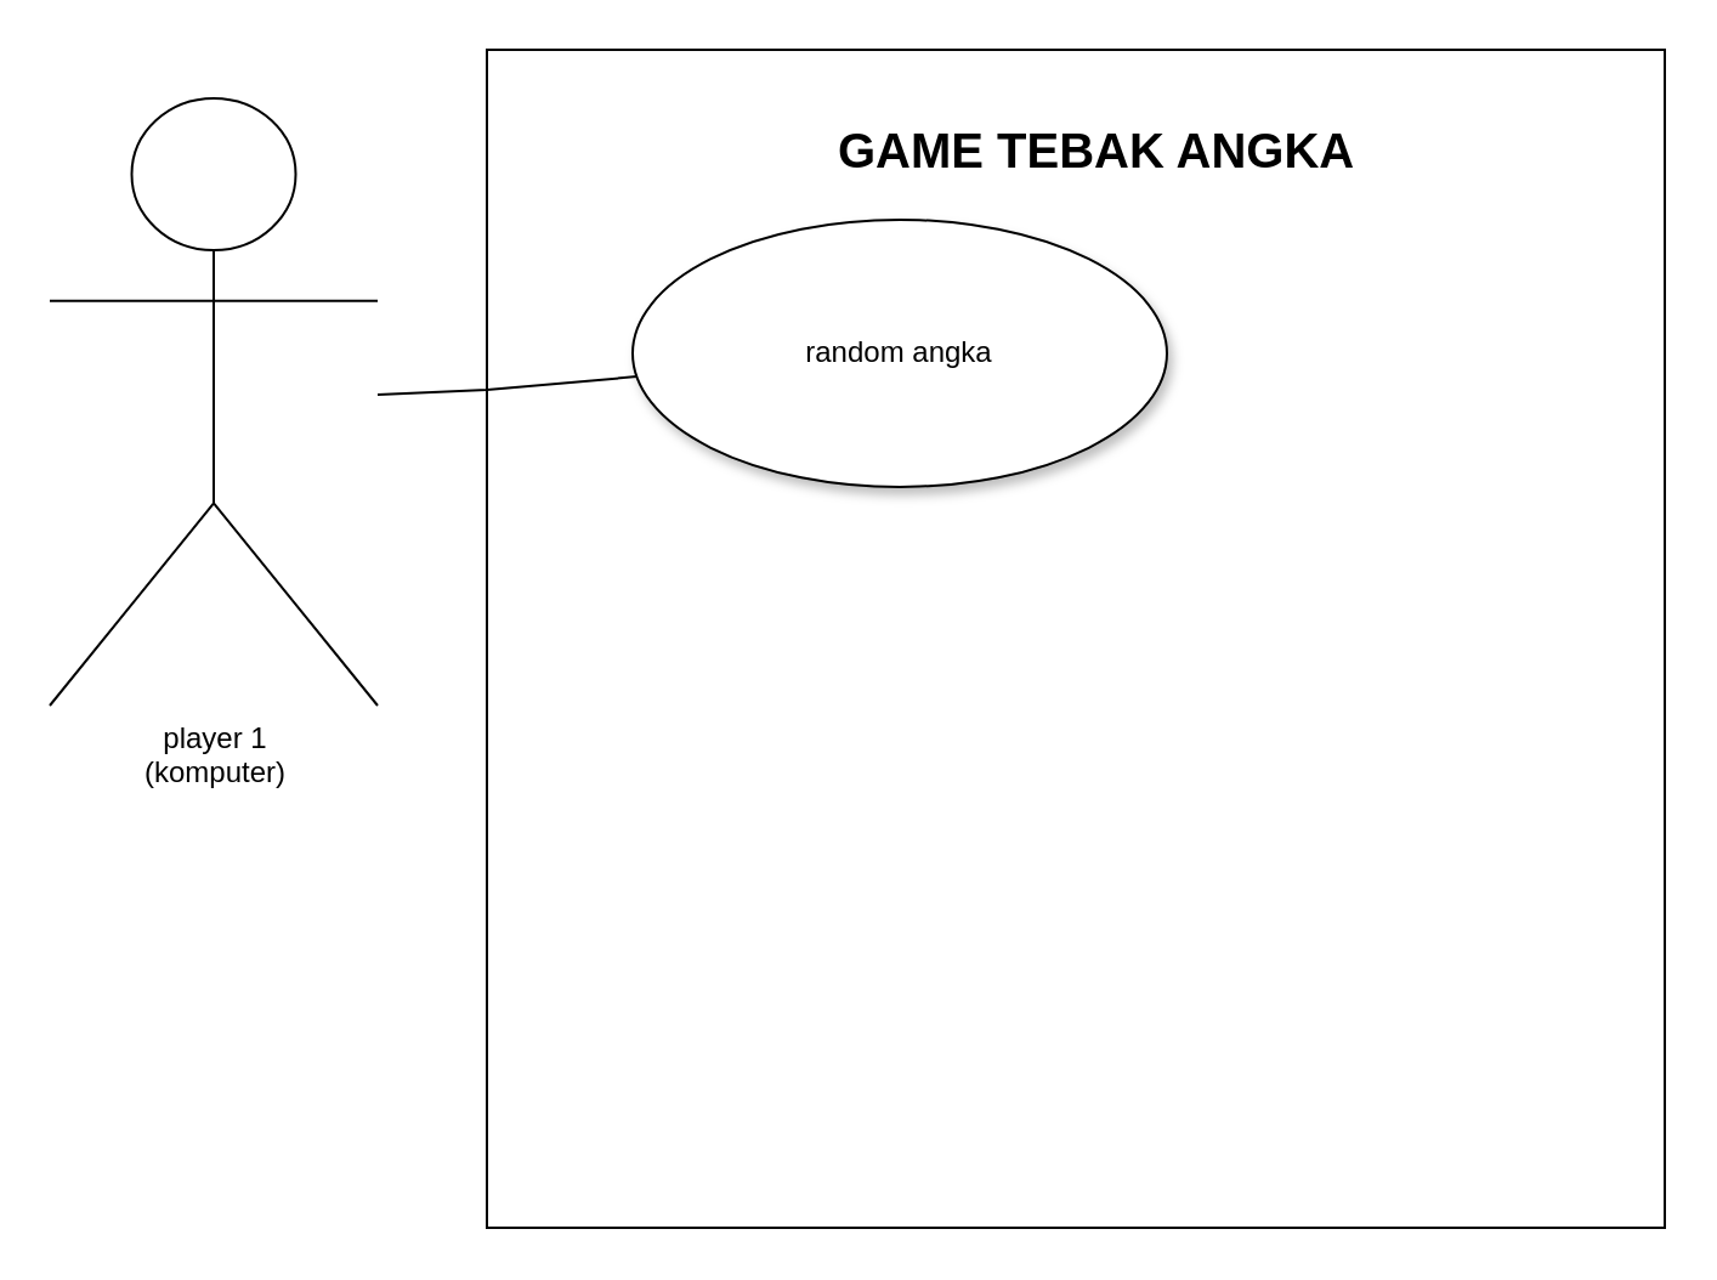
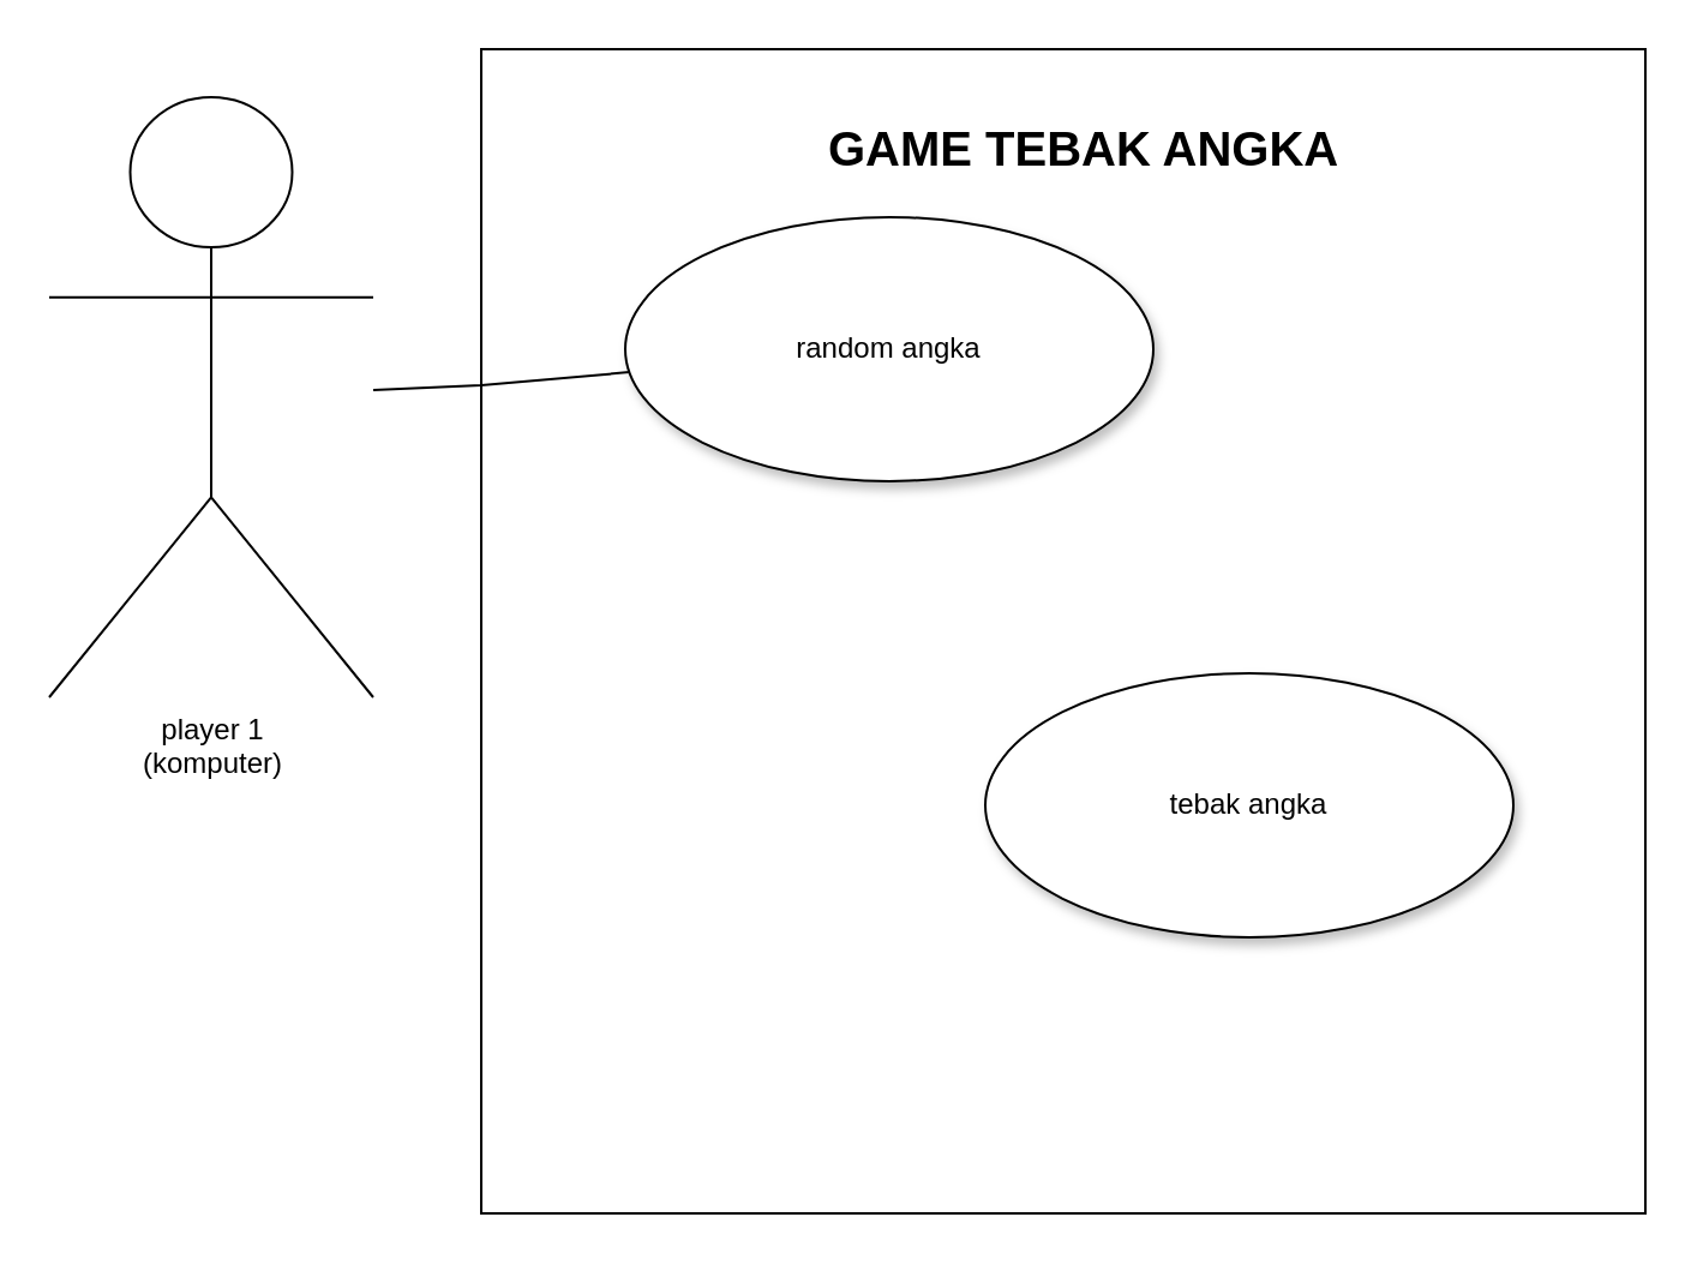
+ <mxCell id="4" value="tebak angka" style="ellipse;whiteSpace=wrap;html=1;shadow=1;" vertex="1" parent="1"><mxGeometry x="410" y="280" width="220" height="110" as="geometry" /></mxCell>
